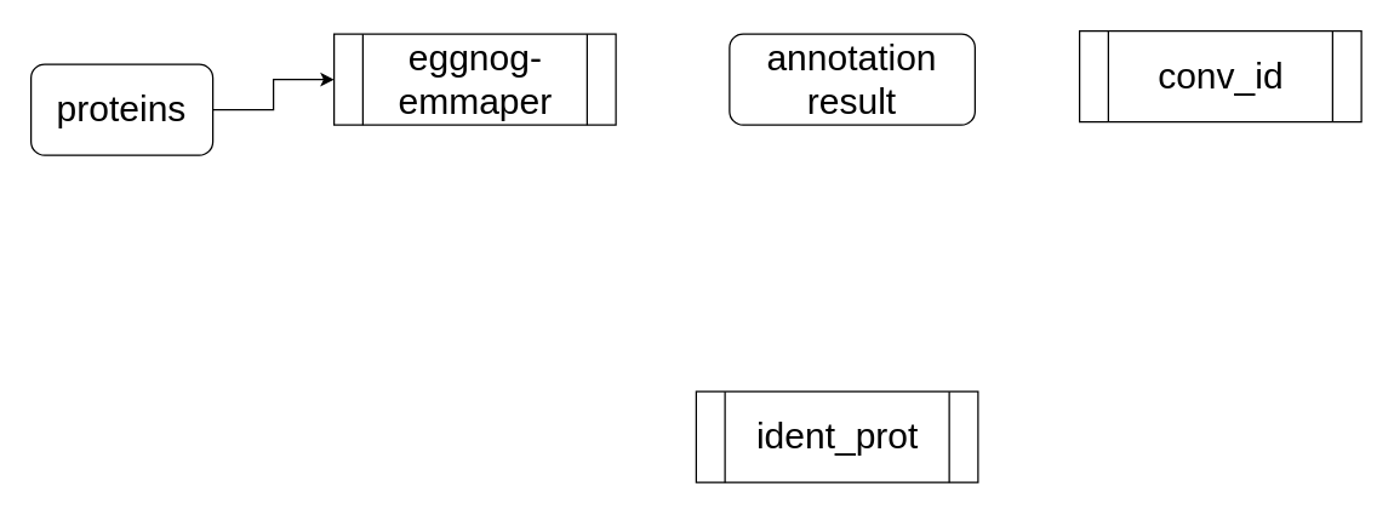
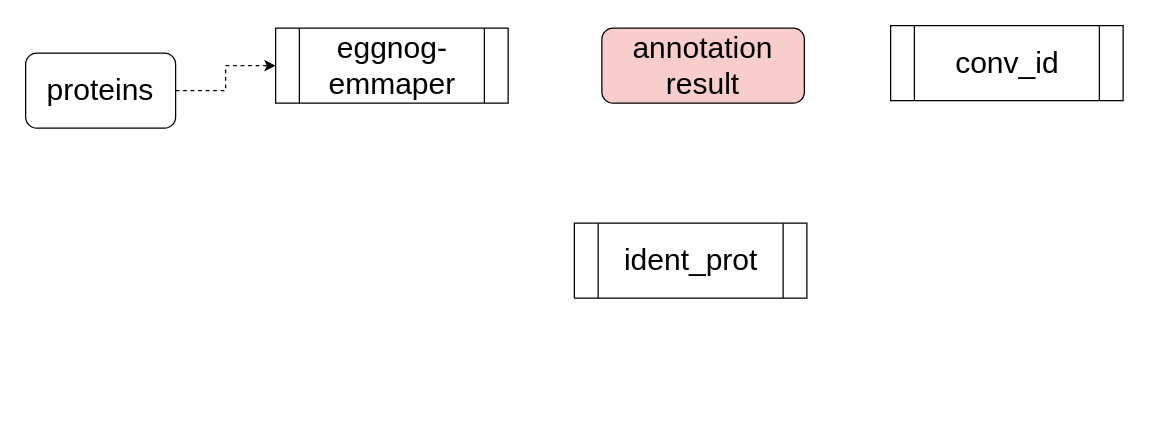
- <mxCell id="5" value="&lt;font style=&quot;font-size: 24px&quot;&gt;annotation&lt;br&gt;result&lt;br&gt;&lt;/font&gt;" style="rounded=1;whiteSpace=wrap;html=1;" vertex="1" parent="1"><mxGeometry x="481" y="22" width="162" height="60" as="geometry" /></mxCell>
+ <mxCell id="5" value="&lt;font style=&quot;font-size: 24px&quot;&gt;annotation&lt;br&gt;result&lt;br&gt;&lt;/font&gt;" style="rounded=1;whiteSpace=wrap;html=1;fillColor=#f8cecc;" vertex="1" parent="1"><mxGeometry x="481" y="22" width="162" height="60" as="geometry" /></mxCell>
- <mxCell id="2" style="edgeStyle=orthogonalEdgeStyle;rounded=0;orthogonalLoop=1;jettySize=auto;html=1;entryX=0;entryY=0.5;entryDx=0;entryDy=0;" edge="1" parent="1" source="3" target="4"><mxGeometry relative="1" as="geometry" /></mxCell>
+ <mxCell id="2" style="edgeStyle=orthogonalEdgeStyle;rounded=0;orthogonalLoop=1;jettySize=auto;html=1;entryX=0;entryY=0.5;entryDx=0;entryDy=0;dashed=1;" edge="1" parent="1" source="3" target="4"><mxGeometry relative="1" as="geometry" /></mxCell>
- <mxCell id="7" value="&lt;font style=&quot;font-size: 24px&quot;&gt;ident_prot&lt;/font&gt;" style="shape=process;whiteSpace=wrap;html=1;backgroundOutline=1;" vertex="1" parent="1"><mxGeometry x="459" y="258" width="186" height="60" as="geometry" /></mxCell>
+ <mxCell id="7" value="&lt;font style=&quot;font-size: 24px&quot;&gt;ident_prot&lt;/font&gt;" style="shape=process;whiteSpace=wrap;html=1;backgroundOutline=1;" vertex="1" parent="1"><mxGeometry x="459" y="178" width="186" height="60" as="geometry" /></mxCell>
